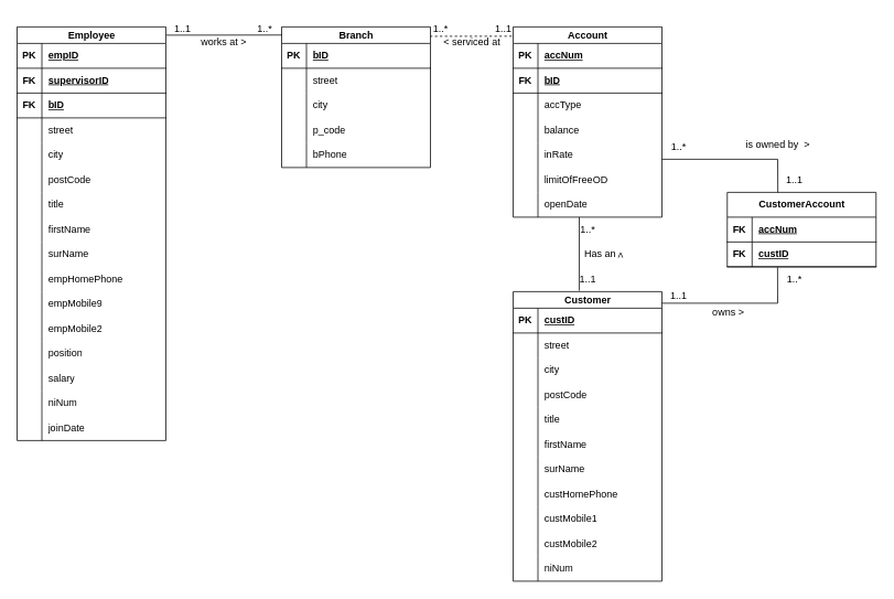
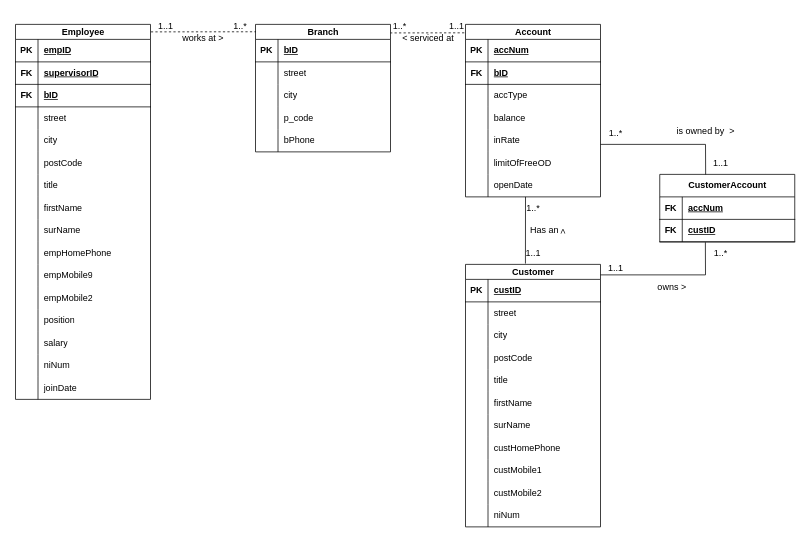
- <mxCell id="134" value="" style="endArrow=none;html=1;rounded=0;exitX=1.003;exitY=0.02;exitDx=0;exitDy=0;exitPerimeter=0;entryX=0.003;entryY=0.058;entryDx=0;entryDy=0;entryPerimeter=0;" edge="1" parent="1" source="40" target="2"><mxGeometry width="50" height="50" relative="1" as="geometry"><mxPoint x="240" y="72" as="sourcePoint" /><mxPoint x="337" y="42" as="targetPoint" /></mxGeometry></mxCell>
+ <mxCell id="134" value="" style="endArrow=none;html=1;rounded=0;exitX=1.003;exitY=0.02;exitDx=0;exitDy=0;exitPerimeter=0;entryX=0.003;entryY=0.058;entryDx=0;entryDy=0;entryPerimeter=0;dashed=1;" edge="1" parent="1" source="40" target="2"><mxGeometry width="50" height="50" relative="1" as="geometry"><mxPoint x="240" y="72" as="sourcePoint" /><mxPoint x="337" y="42" as="targetPoint" /></mxGeometry></mxCell>
- <mxCell id="150" value="owns &amp;gt;" style="text;html=1;align=center;verticalAlign=middle;resizable=0;points=[];autosize=1;strokeColor=none;fillColor=none;" vertex="1" parent="1"><mxGeometry x="850" y="362" width="60" height="30" as="geometry" /></mxCell>
+ <mxCell id="150" value="owns &amp;gt;" style="text;html=1;align=center;verticalAlign=middle;resizable=0;points=[];autosize=1;strokeColor=none;fillColor=none;" vertex="1" parent="1"><mxGeometry x="865" y="367" width="60" height="30" as="geometry" /></mxCell>
